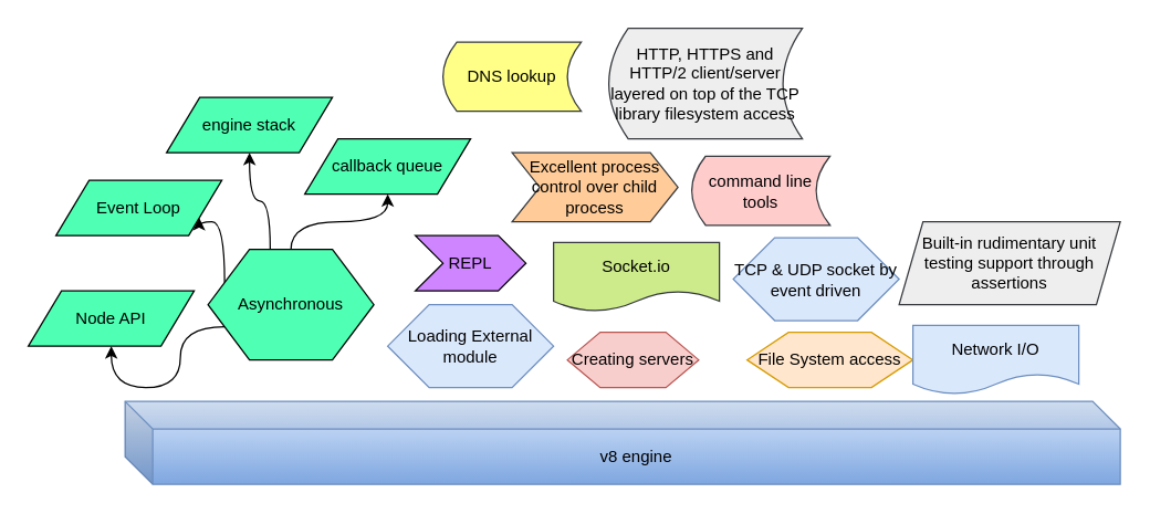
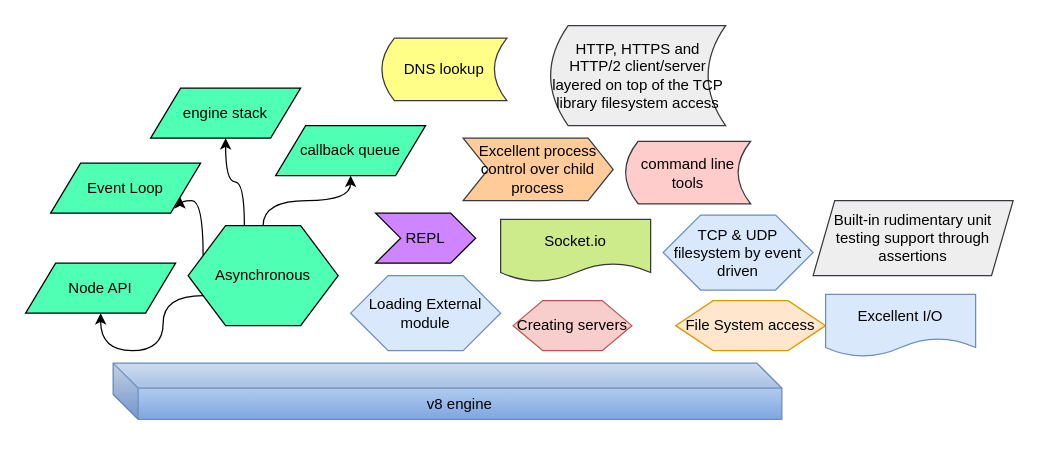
- <mxCell id="21" value="DNS lookup" style="shape=dataStorage;whiteSpace=wrap;html=1;fillColor=#ffff88;strokeColor=#36393d;" vertex="1" parent="1"><mxGeometry x="320" y="30" width="100" height="50" as="geometry" /></mxCell>
+ <mxCell id="21" value="DNS lookup" style="shape=dataStorage;whiteSpace=wrap;html=1;fillColor=#ffff88;strokeColor=#36393d;" vertex="1" parent="1"><mxGeometry x="305" y="30" width="100" height="50" as="geometry" /></mxCell>
- <mxCell id="20" value="TCP &amp;amp; UDP socket by event driven" style="shape=hexagon;perimeter=hexagonPerimeter2;whiteSpace=wrap;html=1;strokeColor=#6c8ebf;fillColor=#dae8fc;" vertex="1" parent="1"><mxGeometry x="530" y="171.5" width="120" height="60" as="geometry" /></mxCell>
+ <mxCell id="20" value="TCP &amp;amp; UDP filesystem by event driven" style="shape=hexagon;perimeter=hexagonPerimeter2;whiteSpace=wrap;html=1;strokeColor=#6c8ebf;fillColor=#dae8fc;" vertex="1" parent="1"><mxGeometry x="530" y="171.5" width="120" height="60" as="geometry" /></mxCell>
- <mxCell id="16" value="Network I/O" style="shape=document;whiteSpace=wrap;html=1;boundedLbl=1;fillColor=#dae8fc;strokeColor=#6c8ebf;" vertex="1" parent="1"><mxGeometry x="660" y="235" width="120" height="50" as="geometry" /></mxCell>
+ <mxCell id="16" value="Excellent I/O" style="shape=document;whiteSpace=wrap;html=1;boundedLbl=1;fillColor=#dae8fc;strokeColor=#6c8ebf;" vertex="1" parent="1"><mxGeometry x="660" y="235" width="120" height="50" as="geometry" /></mxCell>
- <mxCell id="15" value="v8 engine" style="shape=cube;whiteSpace=wrap;html=1;boundedLbl=1;backgroundOutline=1;darkOpacity=0.05;darkOpacity2=0.1;gradientColor=#7ea6e0;fillColor=#dae8fc;strokeColor=#6c8ebf;" parent="1" vertex="1"><mxGeometry x="90" y="290" width="720" height="60" as="geometry" /></mxCell>
+ <mxCell id="15" value="v8 engine" style="shape=cube;whiteSpace=wrap;html=1;boundedLbl=1;backgroundOutline=1;darkOpacity=0.05;darkOpacity2=0.1;gradientColor=#7ea6e0;fillColor=#dae8fc;strokeColor=#6c8ebf;" parent="1" vertex="1"><mxGeometry x="90" y="290" width="535" height="45" as="geometry" /></mxCell>
